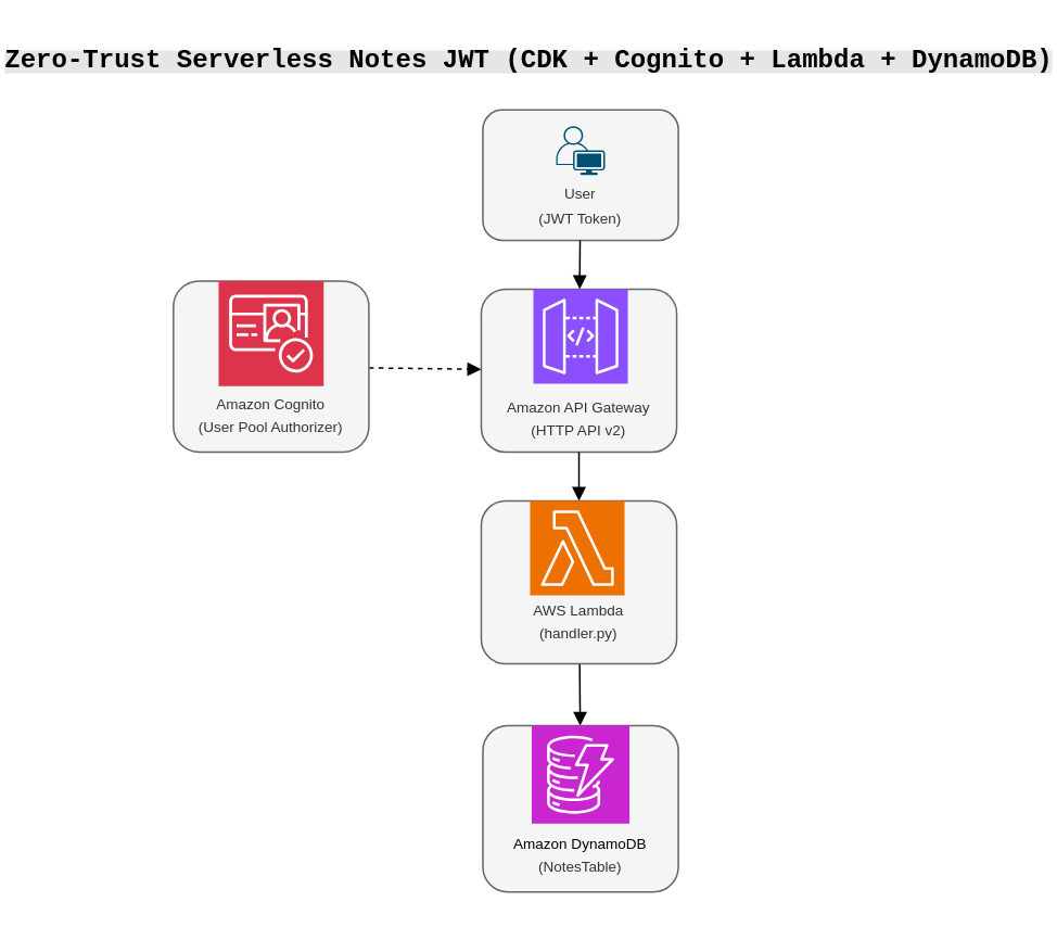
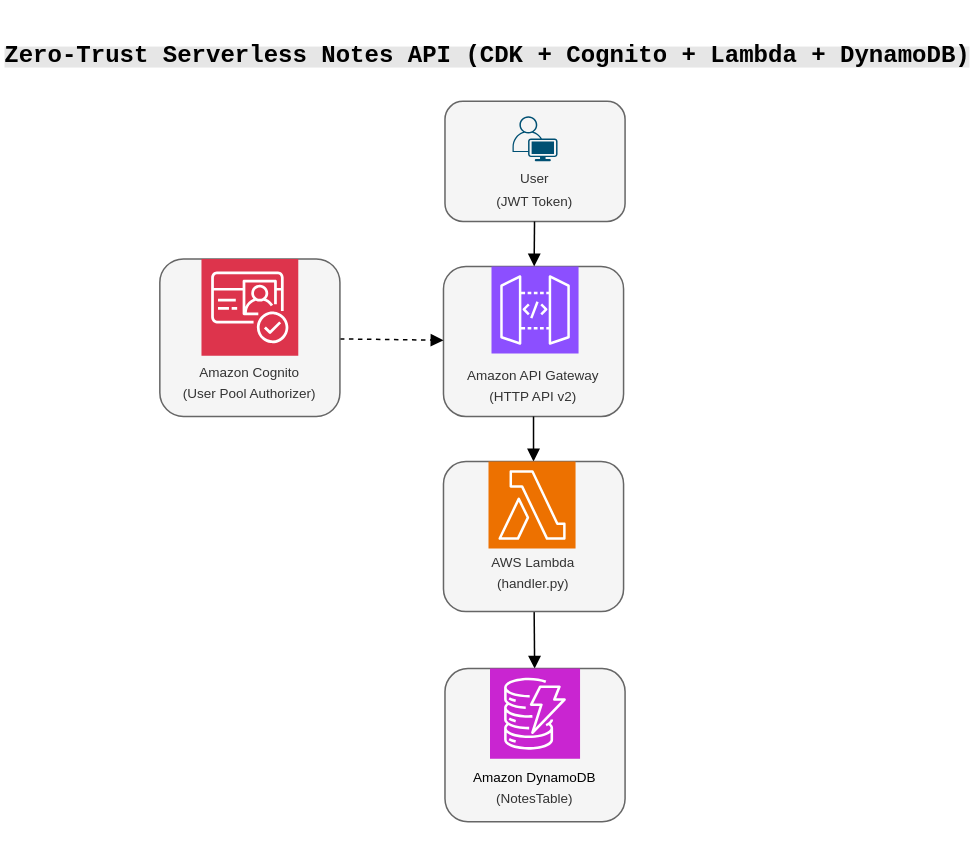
- <mxCell id="21" value="&lt;div style=&quot;font-family: Consolas, &amp;quot;Courier New&amp;quot;, monospace; line-height: 19px; white-space-collapse: preserve;&quot;&gt;&lt;span style=&quot;font-weight: bold; background-color: rgb(230, 230, 230);&quot;&gt;&lt;font style=&quot;color: rgb(0, 0, 0); font-size: 16px;&quot;&gt;Zero-Trust Serverless Notes JWT (CDK + Cognito + Lambda + DynamoDB)&lt;/font&gt;&lt;/span&gt;&lt;/div&gt;" style="text;html=1;align=center;verticalAlign=middle;resizable=0;points=[];autosize=1;strokeColor=none;fillColor=none;" vertex="1" parent="1"><mxGeometry x="20" y="20" width="607" height="33" as="geometry" /></mxCell>
+ <mxCell id="21" value="&lt;div style=&quot;font-family: Consolas, &amp;quot;Courier New&amp;quot;, monospace; line-height: 19px; white-space-collapse: preserve;&quot;&gt;&lt;span style=&quot;font-weight: bold; background-color: rgb(230, 230, 230);&quot;&gt;&lt;font style=&quot;color: rgb(0, 0, 0); font-size: 16px;&quot;&gt;Zero-Trust Serverless Notes API (CDK + Cognito + Lambda + DynamoDB)&lt;/font&gt;&lt;/span&gt;&lt;/div&gt;" style="text;html=1;align=center;verticalAlign=middle;resizable=0;points=[];autosize=1;strokeColor=none;fillColor=none;" vertex="1" parent="1"><mxGeometry x="20" y="20" width="607" height="33" as="geometry" /></mxCell>
